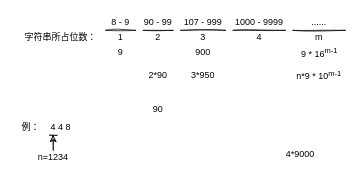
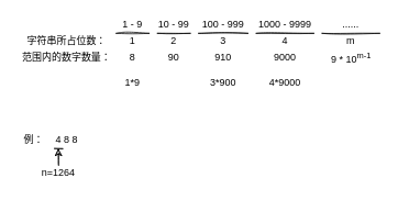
- <mxCell id="3" value="8 - 9" style="text;html=1;strokeColor=none;fillColor=none;align=center;verticalAlign=middle;whiteSpace=wrap;rounded=0;" parent="1" vertex="1"><mxGeometry x="140" y="20" width="40" height="20" as="geometry" /></mxCell>
+ <mxCell id="3" value="1 - 9" style="text;html=1;strokeColor=none;fillColor=none;align=center;verticalAlign=middle;whiteSpace=wrap;rounded=0;" parent="1" vertex="1"><mxGeometry x="140" y="20" width="40" height="20" as="geometry" /></mxCell>
- <mxCell id="5" value="90 - 99" style="text;html=1;strokeColor=none;fillColor=none;align=center;verticalAlign=middle;whiteSpace=wrap;rounded=0;" parent="1" vertex="1"><mxGeometry x="190" y="20" width="40" height="20" as="geometry" /></mxCell>
+ <mxCell id="5" value="10 - 99" style="text;html=1;strokeColor=none;fillColor=none;align=center;verticalAlign=middle;whiteSpace=wrap;rounded=0;" parent="1" vertex="1"><mxGeometry x="190" y="20" width="40" height="20" as="geometry" /></mxCell>
- <mxCell id="6" value="107 - 999" style="text;html=1;strokeColor=none;fillColor=none;align=center;verticalAlign=middle;whiteSpace=wrap;rounded=0;" parent="1" vertex="1"><mxGeometry x="240" y="20" width="60" height="20" as="geometry" /></mxCell>
+ <mxCell id="6" value="100 - 999" style="text;html=1;strokeColor=none;fillColor=none;align=center;verticalAlign=middle;whiteSpace=wrap;rounded=0;" parent="1" vertex="1"><mxGeometry x="240" y="20" width="60" height="20" as="geometry" /></mxCell>
+ <mxCell id="23" value="范围内的数字数量：" style="text;html=1;strokeColor=none;fillColor=none;align=center;verticalAlign=middle;whiteSpace=wrap;rounded=0;" parent="1" vertex="1"><mxGeometry y="60" width="120" height="20" as="geometry" x="20" /></mxCell>
- <mxCell id="12" value="9" style="text;html=1;strokeColor=none;fillColor=none;align=center;verticalAlign=middle;whiteSpace=wrap;rounded=0;" parent="1" vertex="1"><mxGeometry x="140" y="60" width="40" height="20" as="geometry" /></mxCell>
+ <mxCell id="12" value="8" style="text;html=1;strokeColor=none;fillColor=none;align=center;verticalAlign=middle;whiteSpace=wrap;rounded=0;" parent="1" vertex="1"><mxGeometry x="140" y="60" width="40" height="20" as="geometry" /></mxCell>
- <mxCell id="14" value="900" style="text;html=1;strokeColor=none;fillColor=none;align=center;verticalAlign=middle;whiteSpace=wrap;rounded=0;" parent="1" vertex="1"><mxGeometry x="250" y="60" width="40" height="20" as="geometry" /></mxCell>
+ <mxCell id="14" value="910" style="text;html=1;strokeColor=none;fillColor=none;align=center;verticalAlign=middle;whiteSpace=wrap;rounded=0;" parent="1" vertex="1"><mxGeometry x="250" y="60" width="40" height="20" as="geometry" /></mxCell>
+ <mxCell id="15" value="9000" style="text;html=1;strokeColor=none;fillColor=none;align=center;verticalAlign=middle;whiteSpace=wrap;rounded=0;" parent="1" vertex="1"><mxGeometry x="325" y="60" width="40" height="20" as="geometry" /></mxCell>
- <mxCell id="16" value="9 * 16&lt;sup&gt;m-1&lt;/sup&gt;" style="text;html=1;strokeColor=none;fillColor=none;align=center;verticalAlign=middle;whiteSpace=wrap;rounded=0;" parent="1" vertex="1"><mxGeometry x="397.5" y="60" width="55" height="20" as="geometry" /></mxCell>
+ <mxCell id="16" value="9 * 10&lt;sup&gt;m-1&lt;/sup&gt;" style="text;html=1;strokeColor=none;fillColor=none;align=center;verticalAlign=middle;whiteSpace=wrap;rounded=0;" parent="1" vertex="1"><mxGeometry x="397.5" y="60" width="55" height="20" as="geometry" /></mxCell>
+ <mxCell id="24" value="1*9" style="text;html=1;strokeColor=none;fillColor=none;align=center;verticalAlign=middle;whiteSpace=wrap;rounded=0;" parent="1" vertex="1"><mxGeometry x="140" y="90" width="40" height="20" as="geometry" /></mxCell>
- <mxCell id="25" value="2*90" style="text;html=1;strokeColor=none;fillColor=none;align=center;verticalAlign=middle;whiteSpace=wrap;rounded=0;" parent="1" vertex="1"><mxGeometry x="190" y="90" width="40" height="20" as="geometry" /></mxCell>
- <mxCell id="26" value="3*950" style="text;html=1;strokeColor=none;fillColor=none;align=center;verticalAlign=middle;whiteSpace=wrap;rounded=0;" parent="1" vertex="1"><mxGeometry x="250" y="90" width="40" height="20" as="geometry" /></mxCell>
+ <mxCell id="26" value="3*900" style="text;html=1;strokeColor=none;fillColor=none;align=center;verticalAlign=middle;whiteSpace=wrap;rounded=0;" parent="1" vertex="1"><mxGeometry x="250" y="90" width="40" height="20" as="geometry" /></mxCell>
- <mxCell id="28" value="n*9 * 10&lt;sup&gt;m-1&lt;/sup&gt;" style="text;html=1;strokeColor=none;fillColor=none;align=center;verticalAlign=middle;whiteSpace=wrap;rounded=0;" parent="1" vertex="1"><mxGeometry x="390" y="90" width="70" height="20" as="geometry" /></mxCell>
- <mxCell id="13" value="90" style="text;html=1;strokeColor=none;fillColor=none;align=center;verticalAlign=middle;whiteSpace=wrap;rounded=0;" parent="1" vertex="1"><mxGeometry x="190" y="135" width="40" height="20" as="geometry" /></mxCell>
+ <mxCell id="13" value="90" style="text;html=1;strokeColor=none;fillColor=none;align=center;verticalAlign=middle;whiteSpace=wrap;rounded=0;" parent="1" vertex="1"><mxGeometry x="190" y="60" width="40" height="20" as="geometry" /></mxCell>
- <mxCell id="30" value="4 4 8" style="text;html=1;strokeColor=none;fillColor=none;align=center;verticalAlign=middle;whiteSpace=wrap;rounded=0;" parent="1" vertex="1"><mxGeometry x="60" y="160" width="40" height="20" as="geometry" /></mxCell>
+ <mxCell id="30" value="4 8 8" style="text;html=1;strokeColor=none;fillColor=none;align=center;verticalAlign=middle;whiteSpace=wrap;rounded=0;" parent="1" vertex="1"><mxGeometry x="60" y="160" width="40" height="20" as="geometry" /></mxCell>
- <mxCell id="27" value="4*9000" style="text;html=1;strokeColor=none;fillColor=none;align=center;verticalAlign=middle;whiteSpace=wrap;rounded=0;" parent="1" vertex="1"><mxGeometry x="380" y="195" width="40" height="20" as="geometry" /></mxCell>
+ <mxCell id="27" value="4*9000" style="text;html=1;strokeColor=none;fillColor=none;align=center;verticalAlign=middle;whiteSpace=wrap;rounded=0;" parent="1" vertex="1"><mxGeometry x="325" y="90" width="40" height="20" as="geometry" /></mxCell>
- <mxCell id="31" value="n=1234" style="text;html=1;strokeColor=none;fillColor=none;align=center;verticalAlign=middle;whiteSpace=wrap;rounded=0;" parent="1" vertex="1"><mxGeometry x="50" y="200.19" width="40" height="20" as="geometry" /></mxCell>
+ <mxCell id="31" value="n=1264" style="text;html=1;strokeColor=none;fillColor=none;align=center;verticalAlign=middle;whiteSpace=wrap;rounded=0;" parent="1" vertex="1"><mxGeometry x="50" y="200.19" width="40" height="20" as="geometry" /></mxCell>
